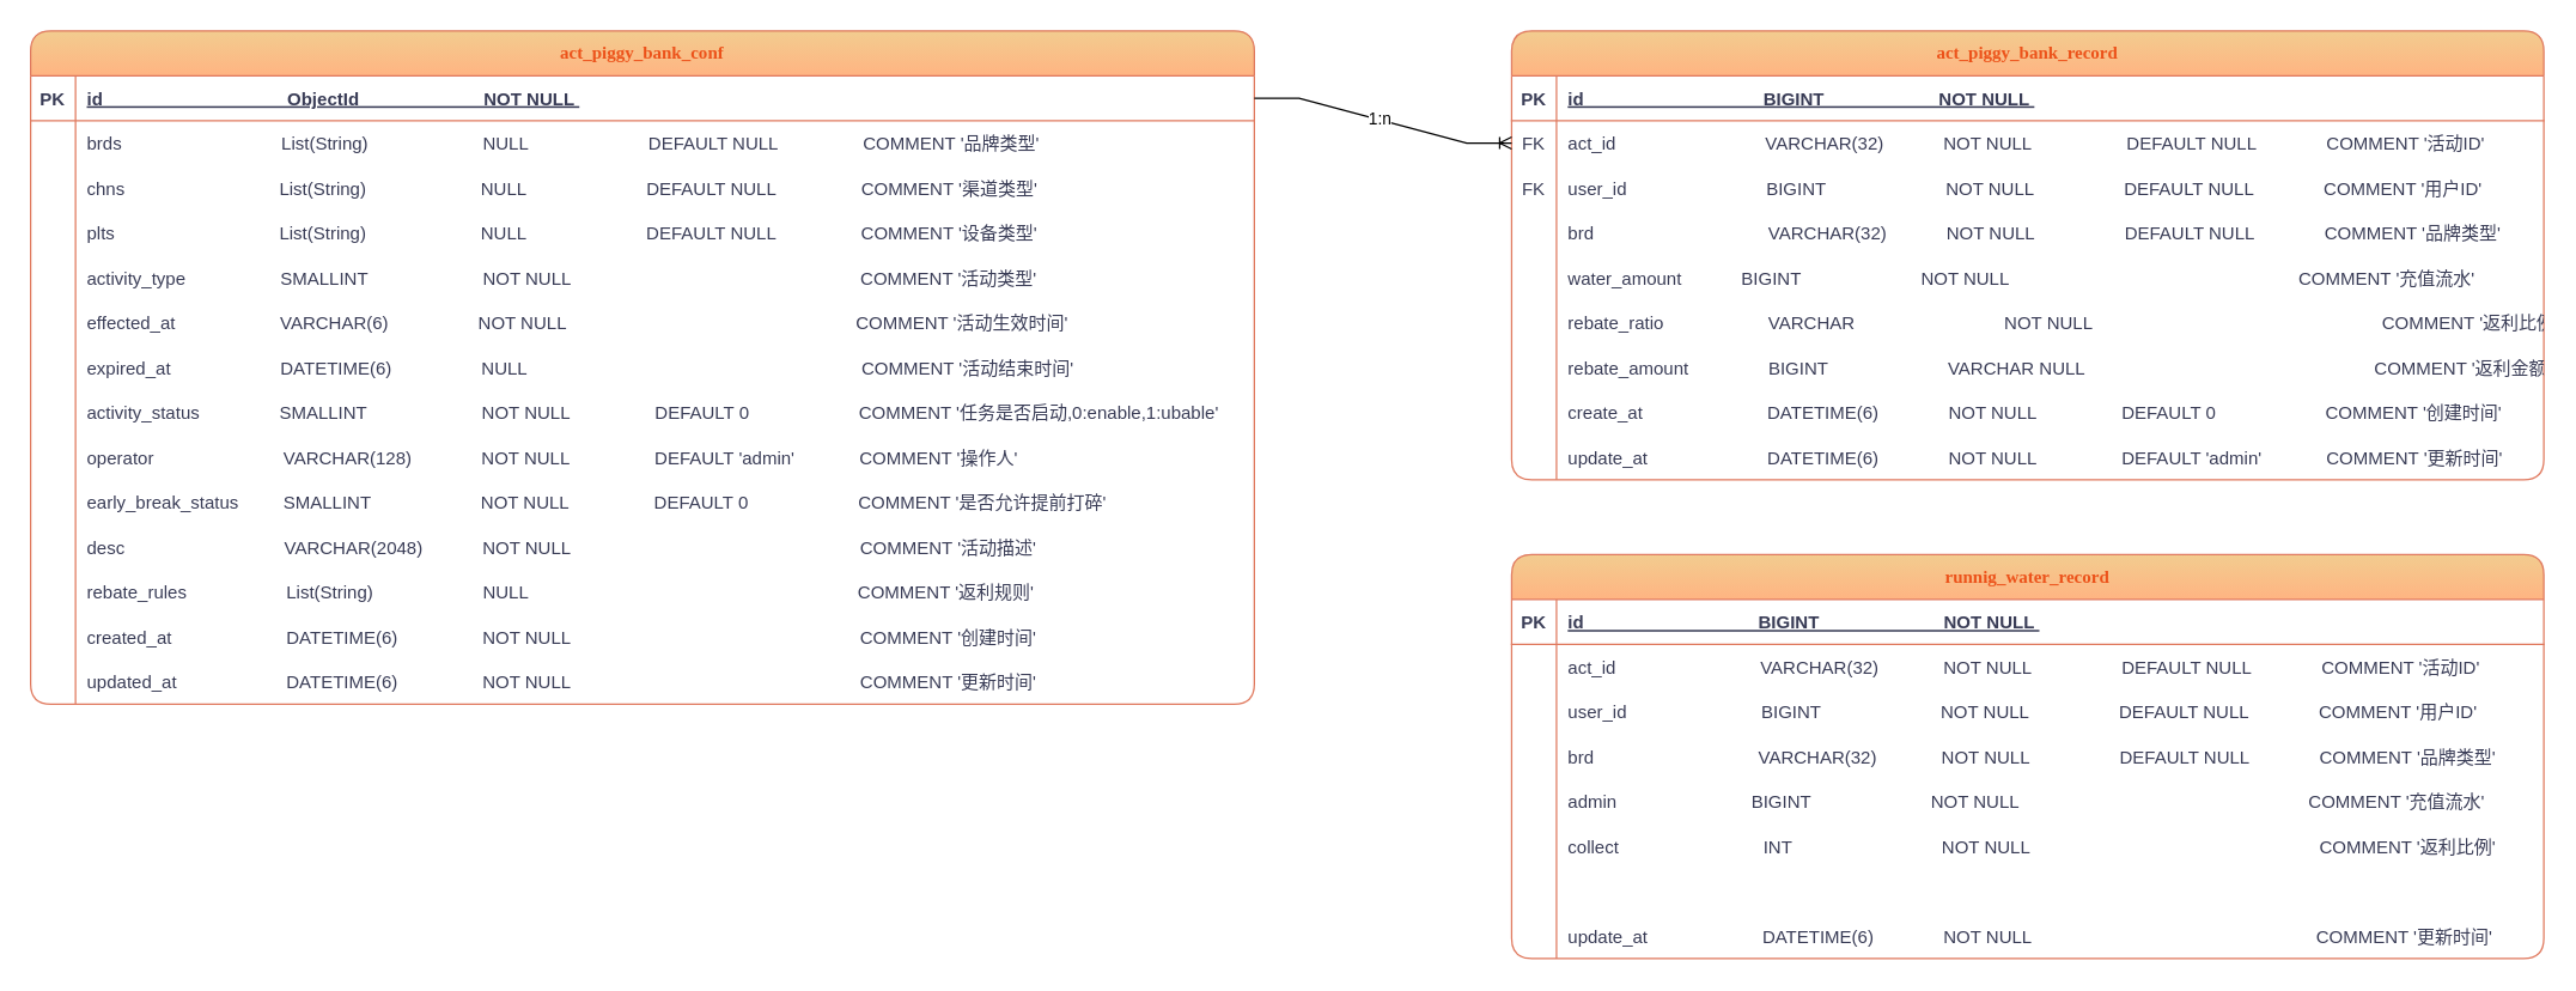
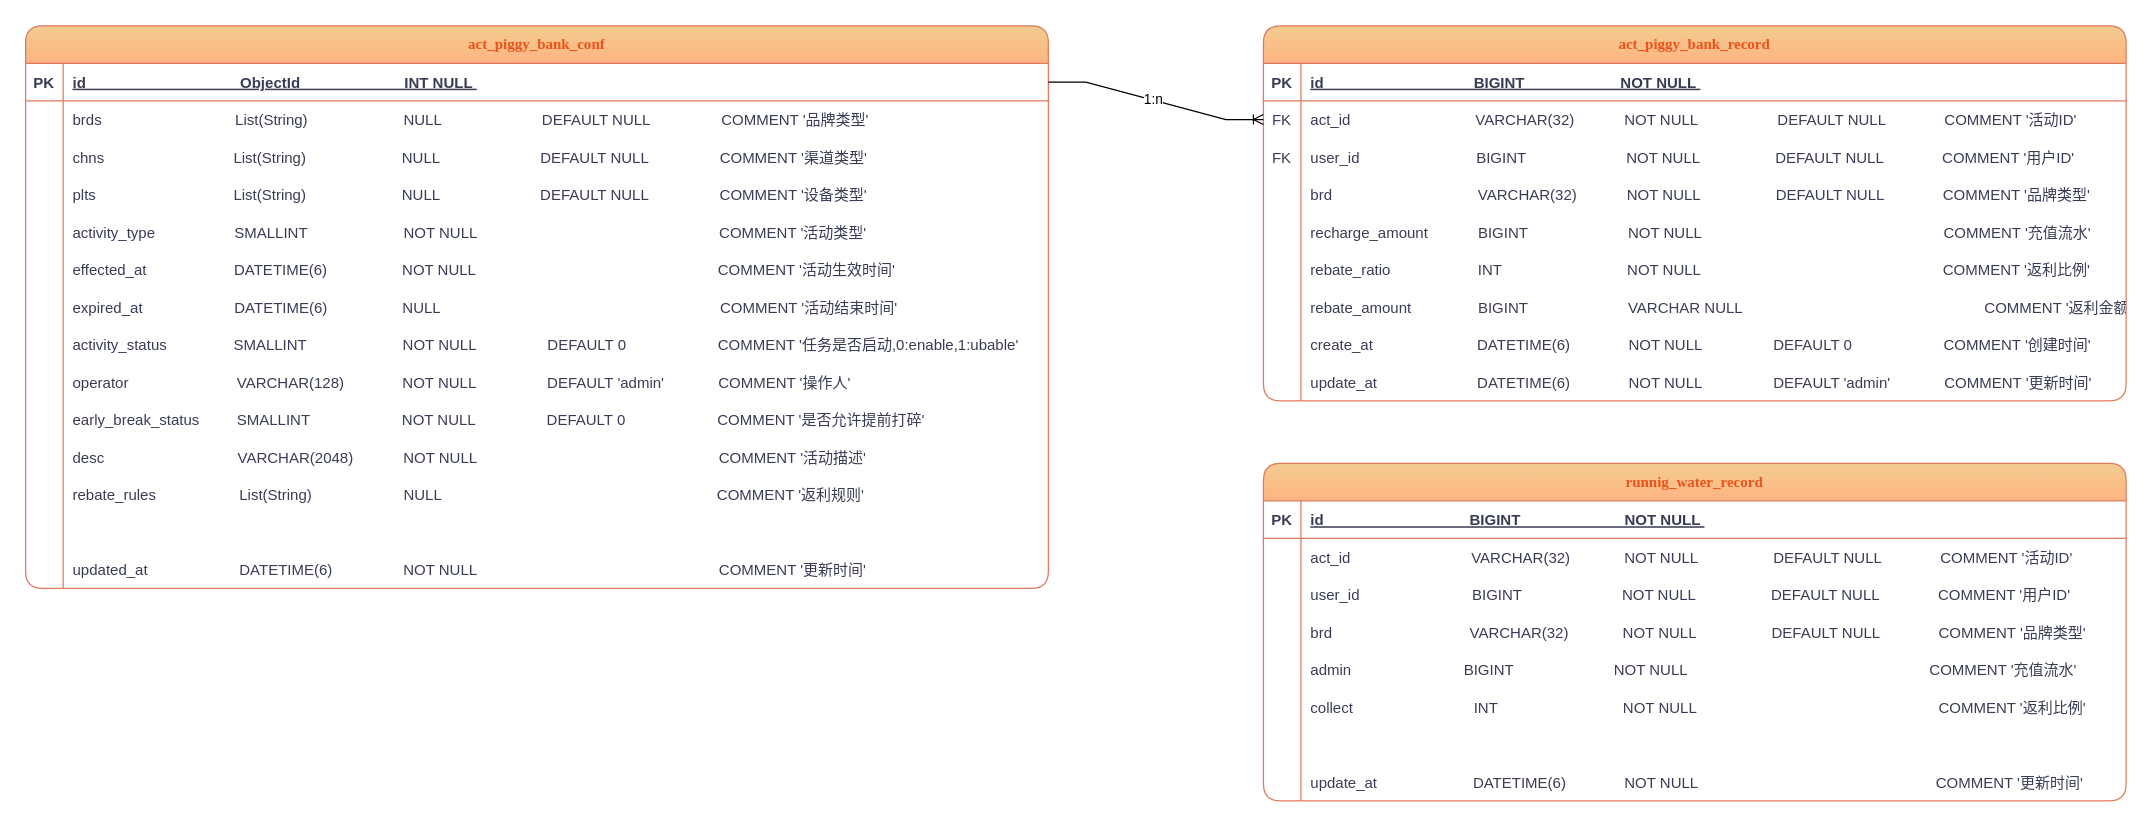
- <mxCell id="10" value="id                                     ObjectId                         NOT NULL " style="shape=partialRectangle;overflow=hidden;connectable=0;fillColor=none;top=0;left=0;bottom=0;right=0;align=left;spacingLeft=6;fontStyle=5;fontColor=#393C56;labelBackgroundColor=none;rounded=1;strokeColor=#E07A5F;" vertex="1" parent="8"><mxGeometry x="30" width="788" height="30" as="geometry"><mxRectangle width="788" height="30" as="alternateBounds" /></mxGeometry></mxCell>
+ <mxCell id="10" value="id                                     ObjectId                         INT NULL " style="shape=partialRectangle;overflow=hidden;connectable=0;fillColor=none;top=0;left=0;bottom=0;right=0;align=left;spacingLeft=6;fontStyle=5;fontColor=#393C56;labelBackgroundColor=none;rounded=1;strokeColor=#E07A5F;" vertex="1" parent="8"><mxGeometry x="30" width="788" height="30" as="geometry"><mxRectangle width="788" height="30" as="alternateBounds" /></mxGeometry></mxCell>
- <mxCell id="65" value="water_amount            BIGINT                        NOT NULL                                                          COMMENT '充值流水'" style="shape=partialRectangle;overflow=hidden;connectable=0;fillColor=none;top=0;left=0;bottom=0;right=0;align=left;spacingLeft=6;strokeColor=#E07A5F;rounded=1;labelBackgroundColor=none;fontColor=#393C56;" vertex="1" parent="63"><mxGeometry x="30" width="660" height="30" as="geometry"><mxRectangle width="660" height="30" as="alternateBounds" /></mxGeometry></mxCell>
+ <mxCell id="65" value="recharge_amount            BIGINT                        NOT NULL                                                          COMMENT '充值流水'" style="shape=partialRectangle;overflow=hidden;connectable=0;fillColor=none;top=0;left=0;bottom=0;right=0;align=left;spacingLeft=6;strokeColor=#E07A5F;rounded=1;labelBackgroundColor=none;fontColor=#393C56;" vertex="1" parent="63"><mxGeometry x="30" width="660" height="30" as="geometry"><mxRectangle width="660" height="30" as="alternateBounds" /></mxGeometry></mxCell>
- <mxCell id="25" value="effected_at                     VARCHAR(6)                  NOT NULL                                                          COMMENT '活动生效时间'" style="shape=partialRectangle;overflow=hidden;connectable=0;fillColor=none;top=0;left=0;bottom=0;right=0;align=left;spacingLeft=6;strokeColor=#E07A5F;rounded=1;labelBackgroundColor=none;fontColor=#393C56;" vertex="1" parent="23"><mxGeometry x="30" width="788" height="30" as="geometry"><mxRectangle width="788" height="30" as="alternateBounds" /></mxGeometry></mxCell>
+ <mxCell id="25" value="effected_at                     DATETIME(6)                  NOT NULL                                                          COMMENT '活动生效时间'" style="shape=partialRectangle;overflow=hidden;connectable=0;fillColor=none;top=0;left=0;bottom=0;right=0;align=left;spacingLeft=6;strokeColor=#E07A5F;rounded=1;labelBackgroundColor=none;fontColor=#393C56;" vertex="1" parent="23"><mxGeometry x="30" width="788" height="30" as="geometry"><mxRectangle width="788" height="30" as="alternateBounds" /></mxGeometry></mxCell>
- <mxCell id="68" value="rebate_ratio                     VARCHAR                              NOT NULL                                                          COMMENT '返利比例'" style="shape=partialRectangle;overflow=hidden;connectable=0;fillColor=none;top=0;left=0;bottom=0;right=0;align=left;spacingLeft=6;strokeColor=#E07A5F;rounded=1;labelBackgroundColor=none;fontColor=#393C56;" vertex="1" parent="66"><mxGeometry x="30" width="660" height="30" as="geometry"><mxRectangle width="660" height="30" as="alternateBounds" /></mxGeometry></mxCell>
+ <mxCell id="68" value="rebate_ratio                     INT                              NOT NULL                                                          COMMENT '返利比例'" style="shape=partialRectangle;overflow=hidden;connectable=0;fillColor=none;top=0;left=0;bottom=0;right=0;align=left;spacingLeft=6;strokeColor=#E07A5F;rounded=1;labelBackgroundColor=none;fontColor=#393C56;" vertex="1" parent="66"><mxGeometry x="30" width="660" height="30" as="geometry"><mxRectangle width="660" height="30" as="alternateBounds" /></mxGeometry></mxCell>
- <mxCell id="46" value="created_at                       DATETIME(6)                 NOT NULL                                                          COMMENT '创建时间'" style="shape=partialRectangle;overflow=hidden;connectable=0;fillColor=none;top=0;left=0;bottom=0;right=0;align=left;spacingLeft=6;strokeColor=#E07A5F;rounded=1;labelBackgroundColor=none;fontColor=#393C56;" vertex="1" parent="44"><mxGeometry x="30" width="788" height="30" as="geometry"><mxRectangle width="788" height="30" as="alternateBounds" /></mxGeometry></mxCell>
